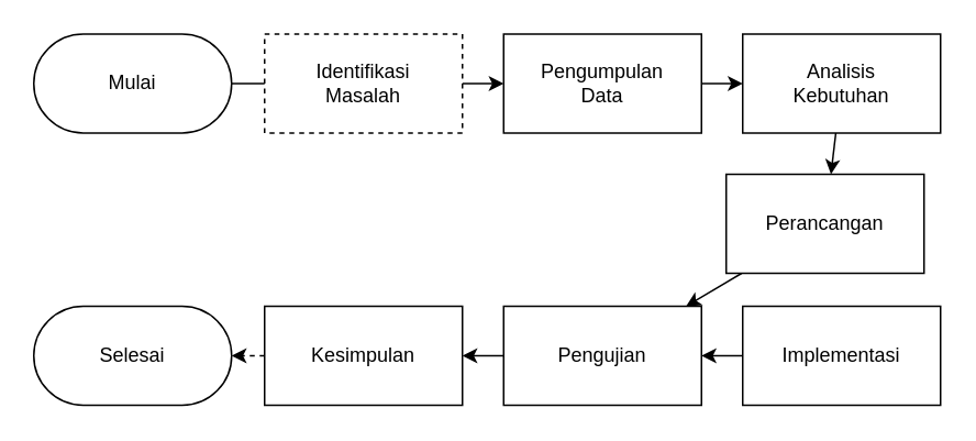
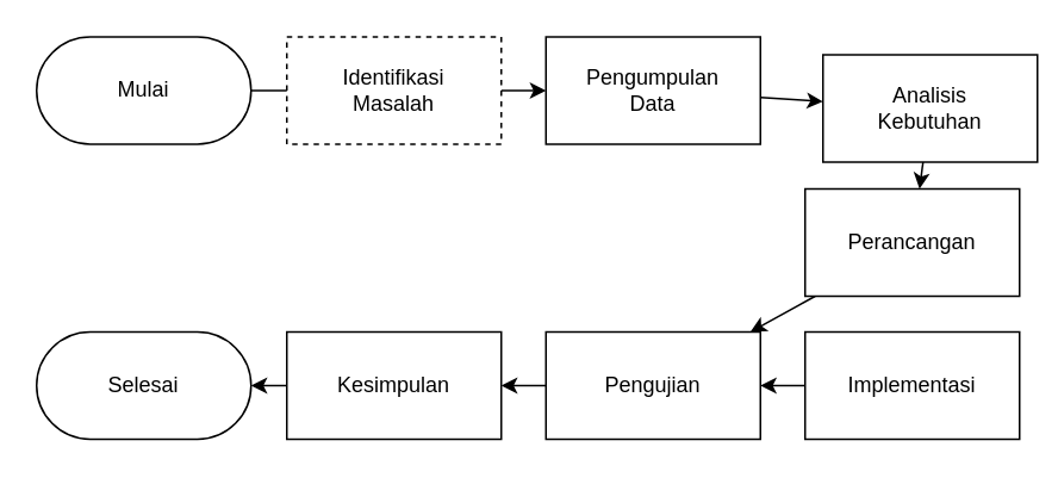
- <mxCell id="5" value="Analisis &lt;br&gt;Kebutuhan" style="rounded=0;whiteSpace=wrap;html=1;" parent="1" vertex="1"><mxGeometry x="450" y="20" width="120" height="60" as="geometry" /></mxCell>
+ <mxCell id="5" value="Analisis &lt;br&gt;Kebutuhan" style="rounded=0;whiteSpace=wrap;html=1;" parent="1" vertex="1"><mxGeometry x="460" y="30" width="120" height="60" as="geometry" /></mxCell>
- <mxCell id="12" value="Perancangan" style="rounded=0;whiteSpace=wrap;html=1;" parent="1" vertex="1"><mxGeometry x="440" y="105" width="120" height="60" as="geometry" /></mxCell>
+ <mxCell id="12" value="Perancangan" style="rounded=0;whiteSpace=wrap;html=1;" parent="1" vertex="1"><mxGeometry x="450" y="105" width="120" height="60" as="geometry" /></mxCell>
- <mxCell id="10" value="" style="endArrow=classic;html=1;dashed=1;" parent="1" source="9" target="18" edge="1"><mxGeometry width="50" height="50" relative="1" as="geometry"><mxPoint x="180" y="375" as="sourcePoint" /><mxPoint x="139.792" y="217.922" as="targetPoint" /></mxGeometry></mxCell>
+ <mxCell id="10" value="" style="endArrow=classic;html=1;" parent="1" source="9" target="18" edge="1"><mxGeometry width="50" height="50" relative="1" as="geometry"><mxPoint x="180" y="375" as="sourcePoint" /><mxPoint x="139.792" y="217.922" as="targetPoint" /></mxGeometry></mxCell>
